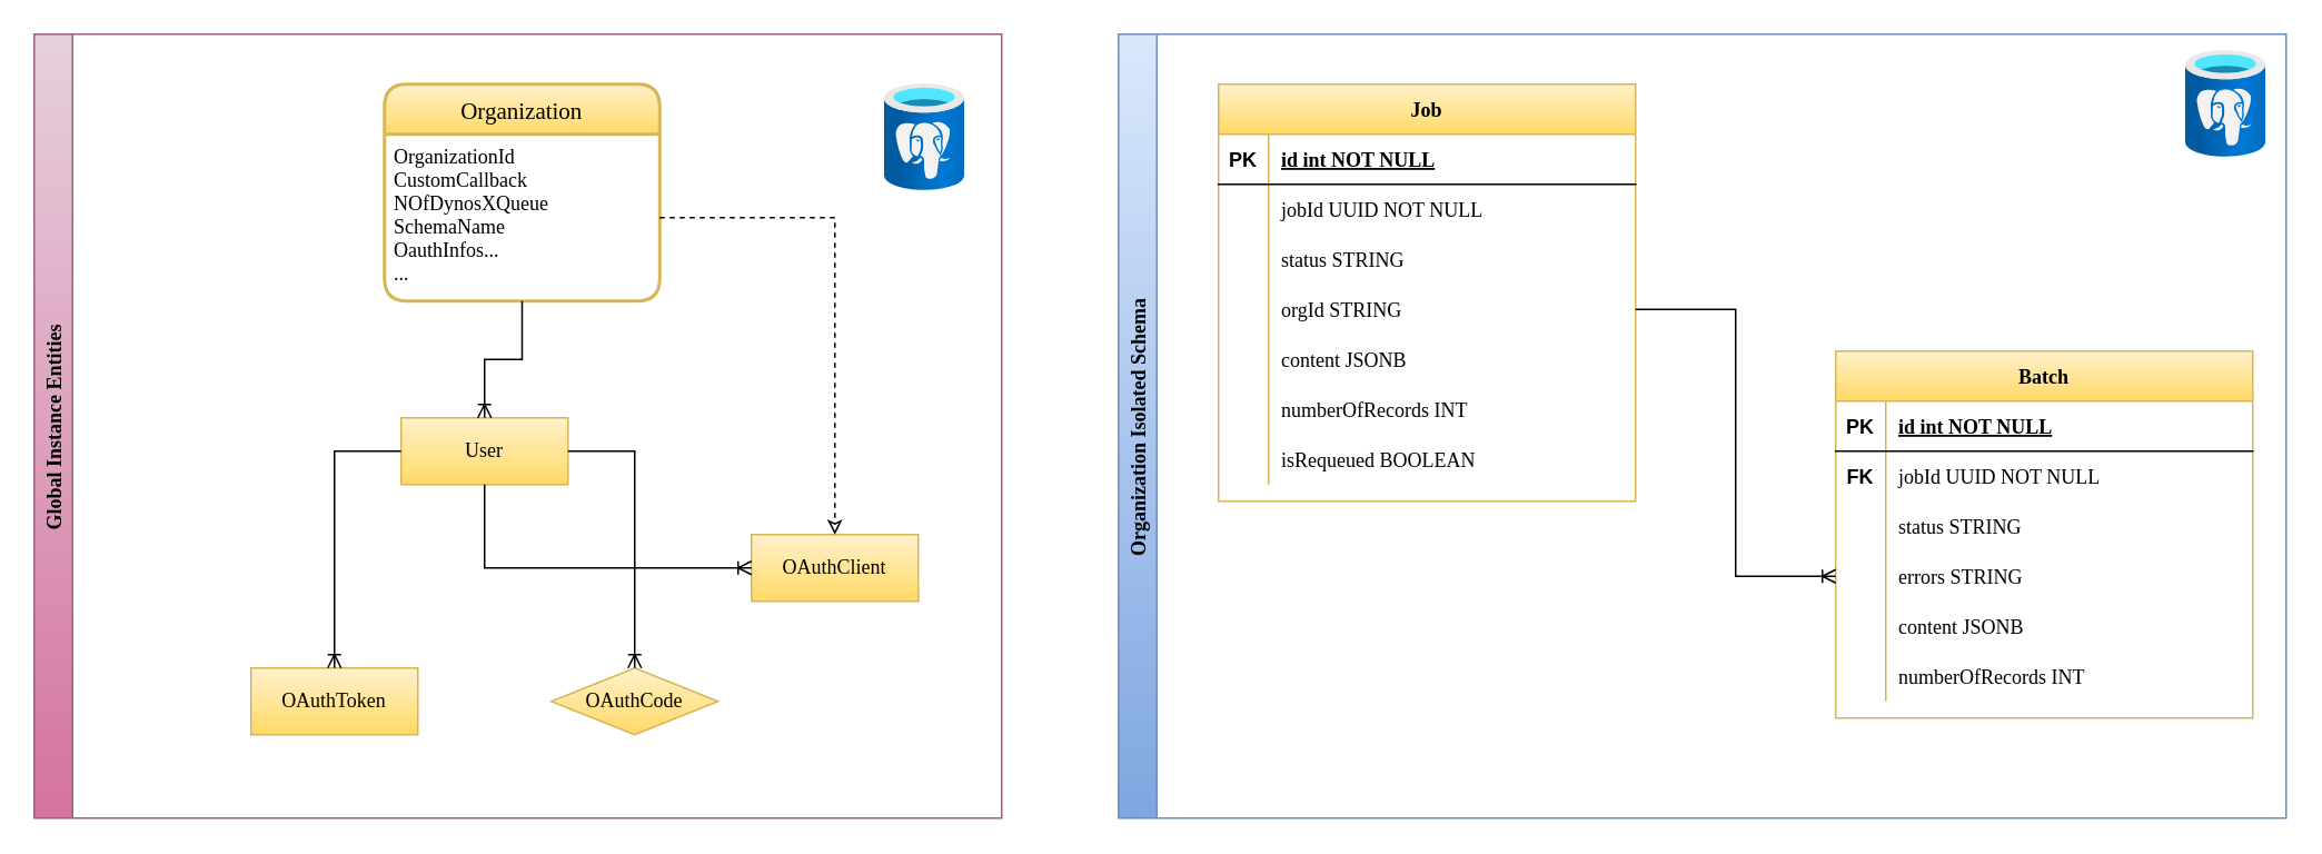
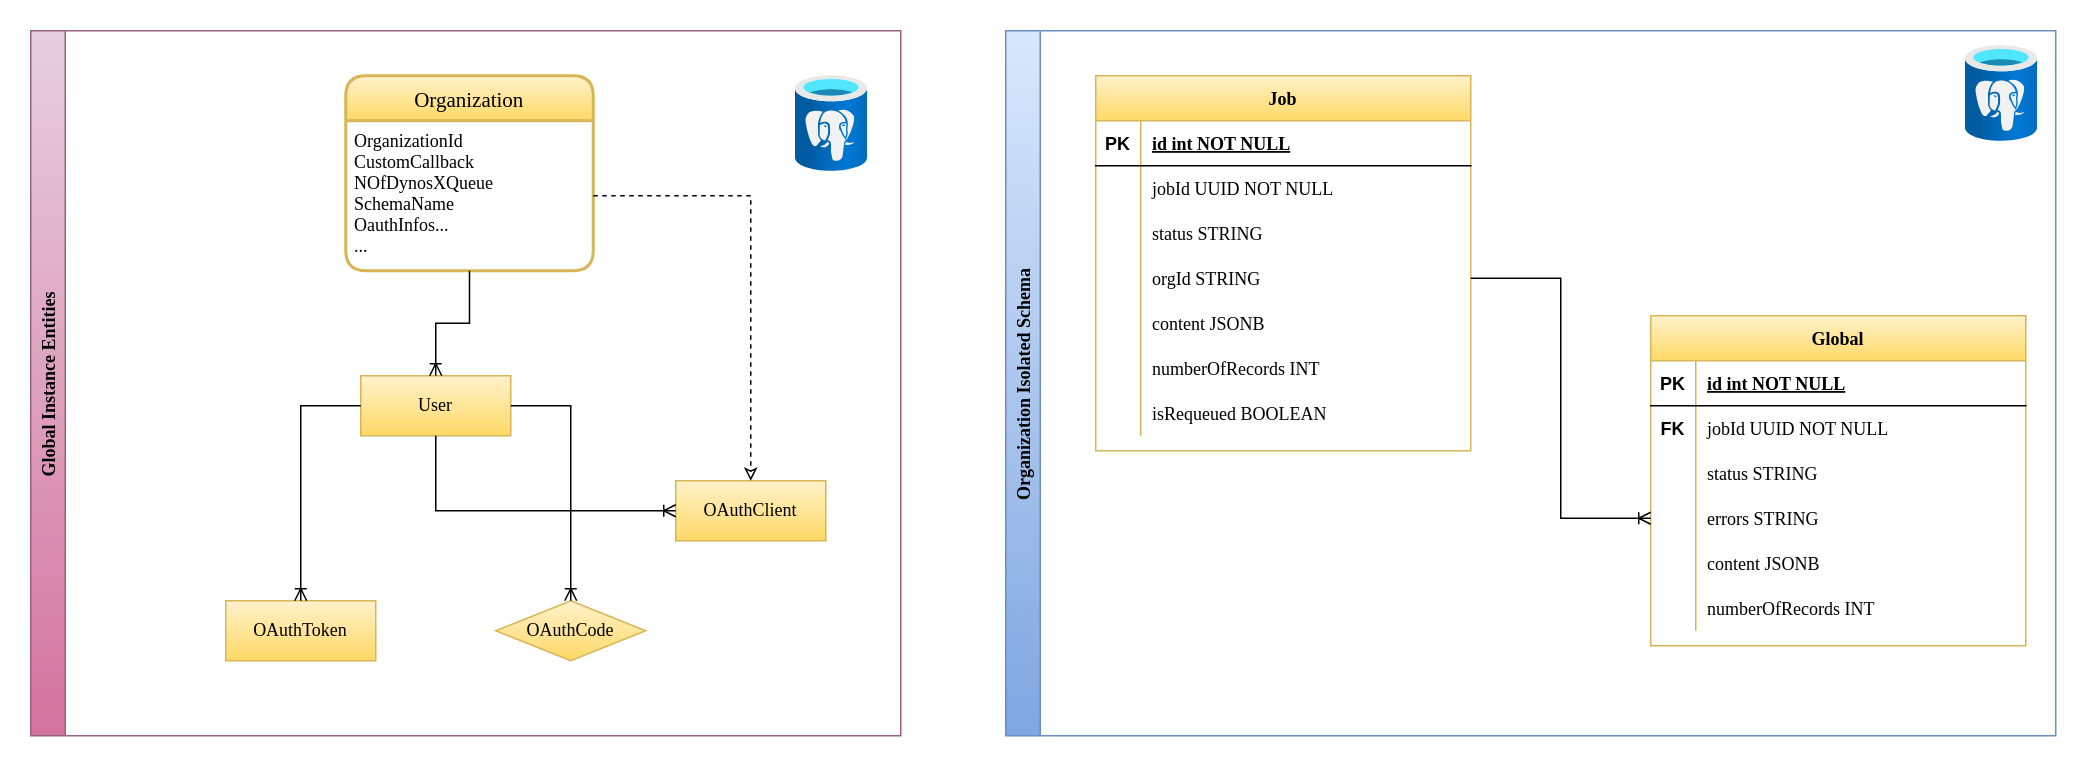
- <mxCell id="42" value="Batch" style="shape=table;startSize=30;container=1;collapsible=1;childLayout=tableLayout;fixedRows=1;rowLines=0;fontStyle=1;align=center;resizeLast=1;fillColor=#fff2cc;gradientColor=#ffd966;strokeColor=#d6b656;fontFamily=Lucida Console;" vertex="1" parent="17"><mxGeometry x="430" y="190" width="250" height="220" as="geometry" /></mxCell>
+ <mxCell id="42" value="Global" style="shape=table;startSize=30;container=1;collapsible=1;childLayout=tableLayout;fixedRows=1;rowLines=0;fontStyle=1;align=center;resizeLast=1;fillColor=#fff2cc;gradientColor=#ffd966;strokeColor=#d6b656;fontFamily=Lucida Console;" vertex="1" parent="17"><mxGeometry x="430" y="190" width="250" height="220" as="geometry" /></mxCell>
